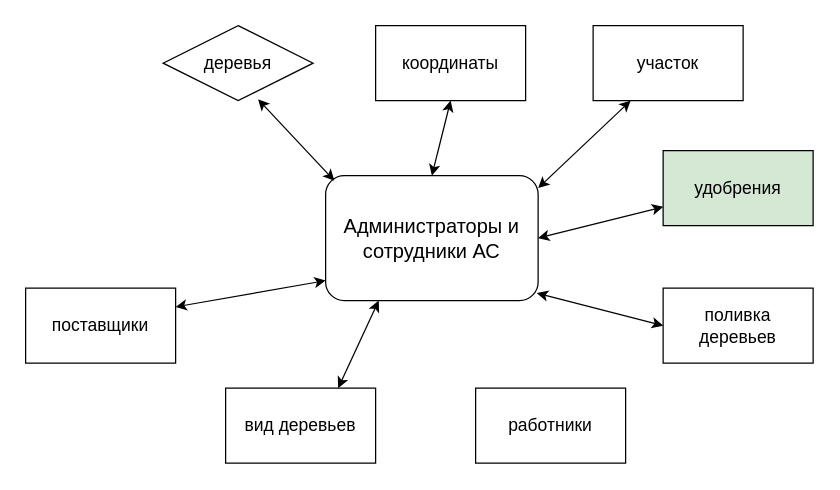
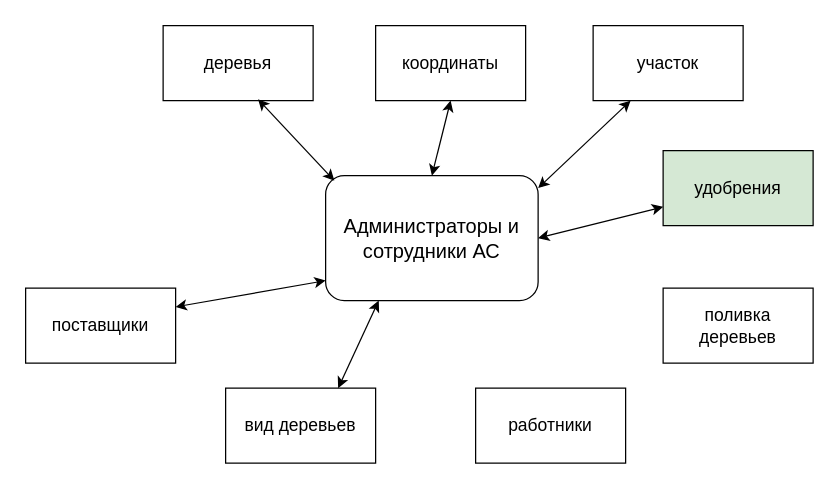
- <mxCell id="3" value="деревья" style="rhombus;whiteSpace=wrap;html=1;fontSize=14;" vertex="1" parent="1"><mxGeometry x="130" y="20" width="120" height="60" as="geometry" /></mxCell>
+ <mxCell id="3" value="деревья" style="rounded=0;whiteSpace=wrap;html=1;fontSize=14;" vertex="1" parent="1"><mxGeometry x="130" y="20" width="120" height="60" as="geometry" /></mxCell>
- <mxCell id="16" value="" style="endArrow=classic;startArrow=classic;html=1;rounded=0;fontSize=14;entryX=0.994;entryY=0.94;entryDx=0;entryDy=0;entryPerimeter=0;exitX=0;exitY=0.5;exitDx=0;exitDy=0;" edge="1" parent="1" source="4" target="2"><mxGeometry width="50" height="50" relative="1" as="geometry"><mxPoint x="440" y="280" as="sourcePoint" /><mxPoint x="490" y="230" as="targetPoint" /></mxGeometry></mxCell>
